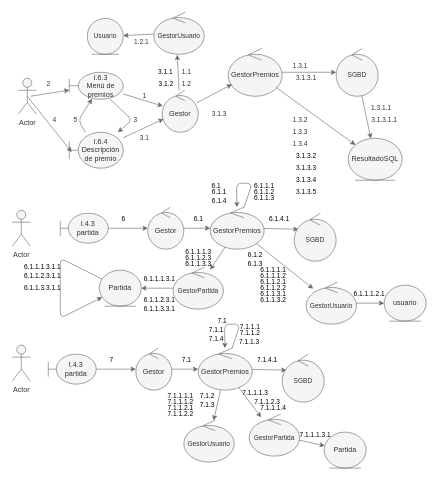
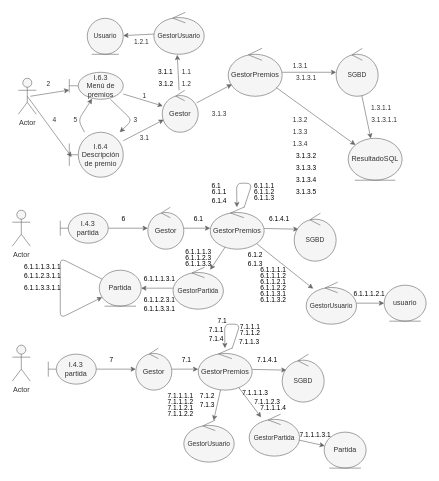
- <mxCell id="3" value="I.6.4&lt;br&gt;Descripción de premio" style="shape=umlBoundary;whiteSpace=wrap;html=1;fillColor=#f5f5f5;fontColor=#333333;strokeColor=#666666;" parent="1" vertex="1"><mxGeometry x="115" y="220" width="90" height="60" as="geometry" /></mxCell>
+ <mxCell id="3" value="I.6.4&lt;br&gt;Descripción de premio" style="shape=umlBoundary;whiteSpace=wrap;html=1;fillColor=#f5f5f5;fontColor=#333333;strokeColor=#666666;" parent="1" vertex="1"><mxGeometry x="115" y="220" width="90" height="75" as="geometry" /></mxCell>
